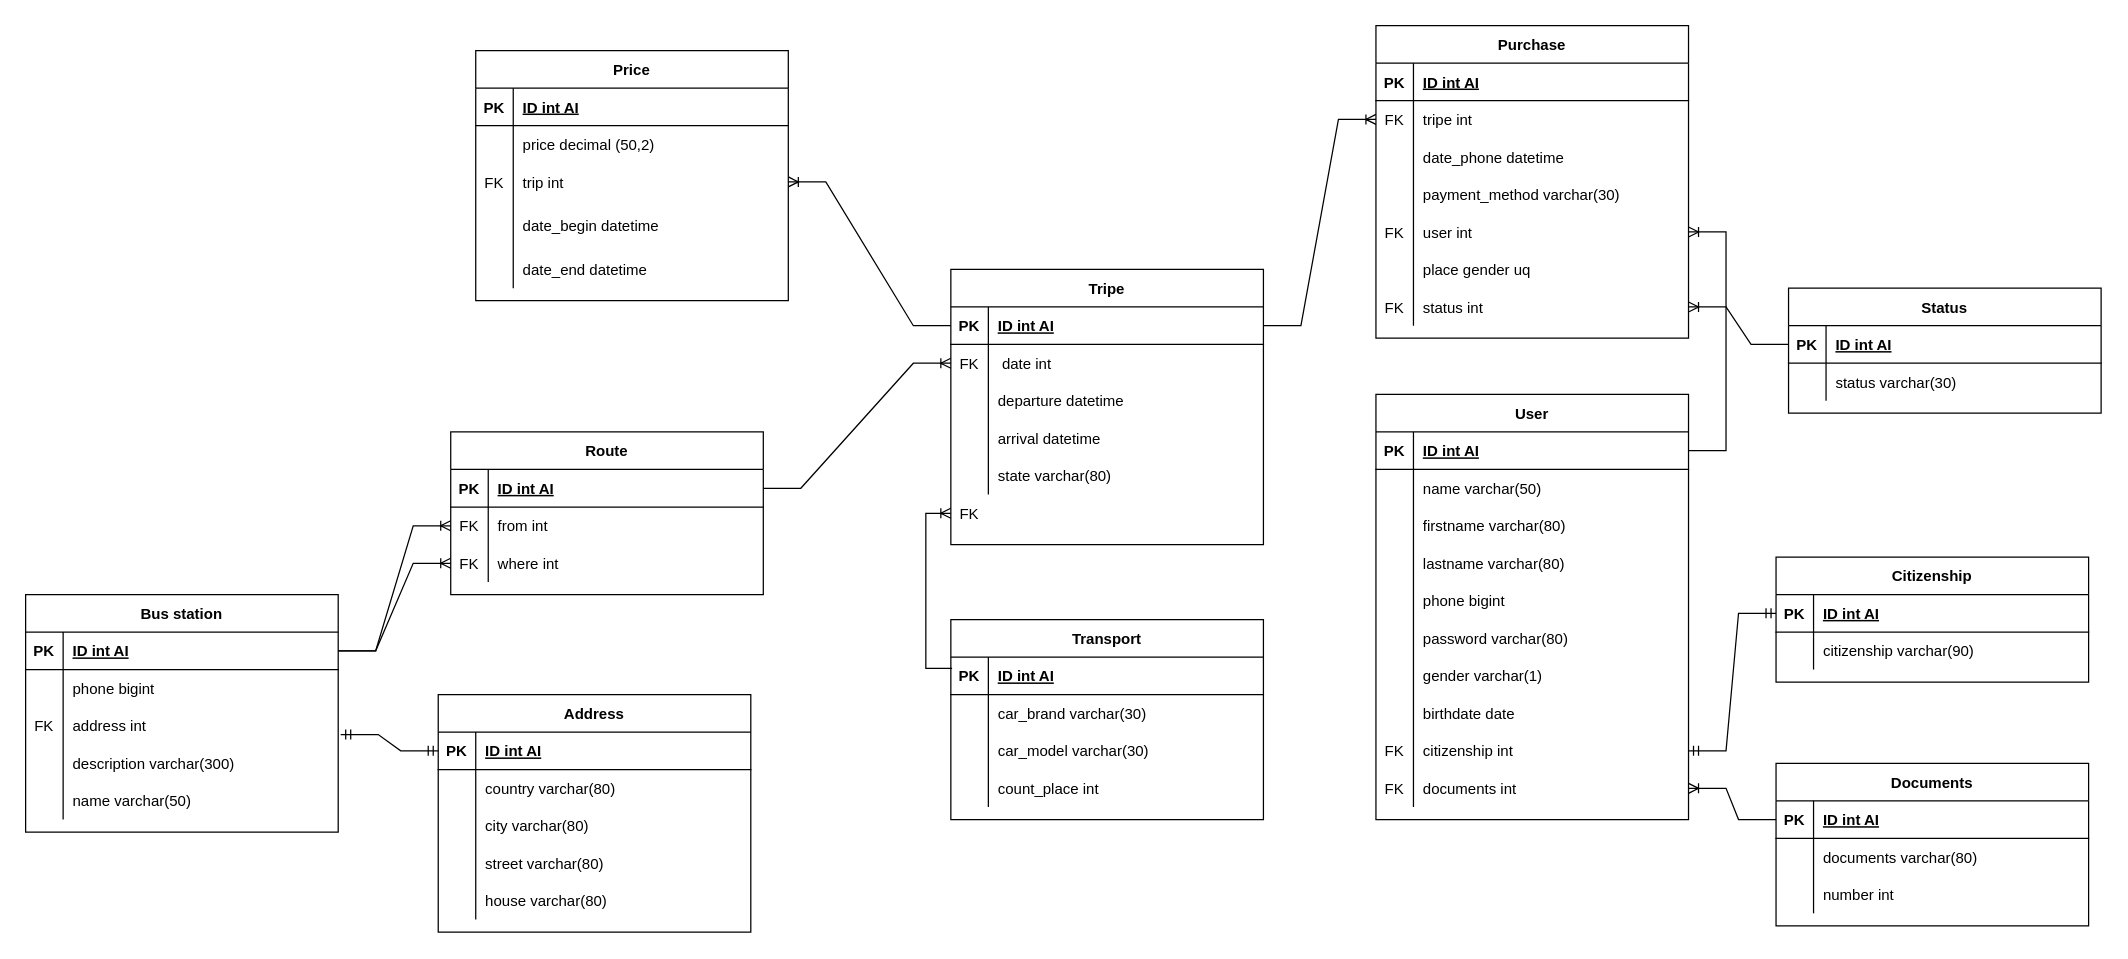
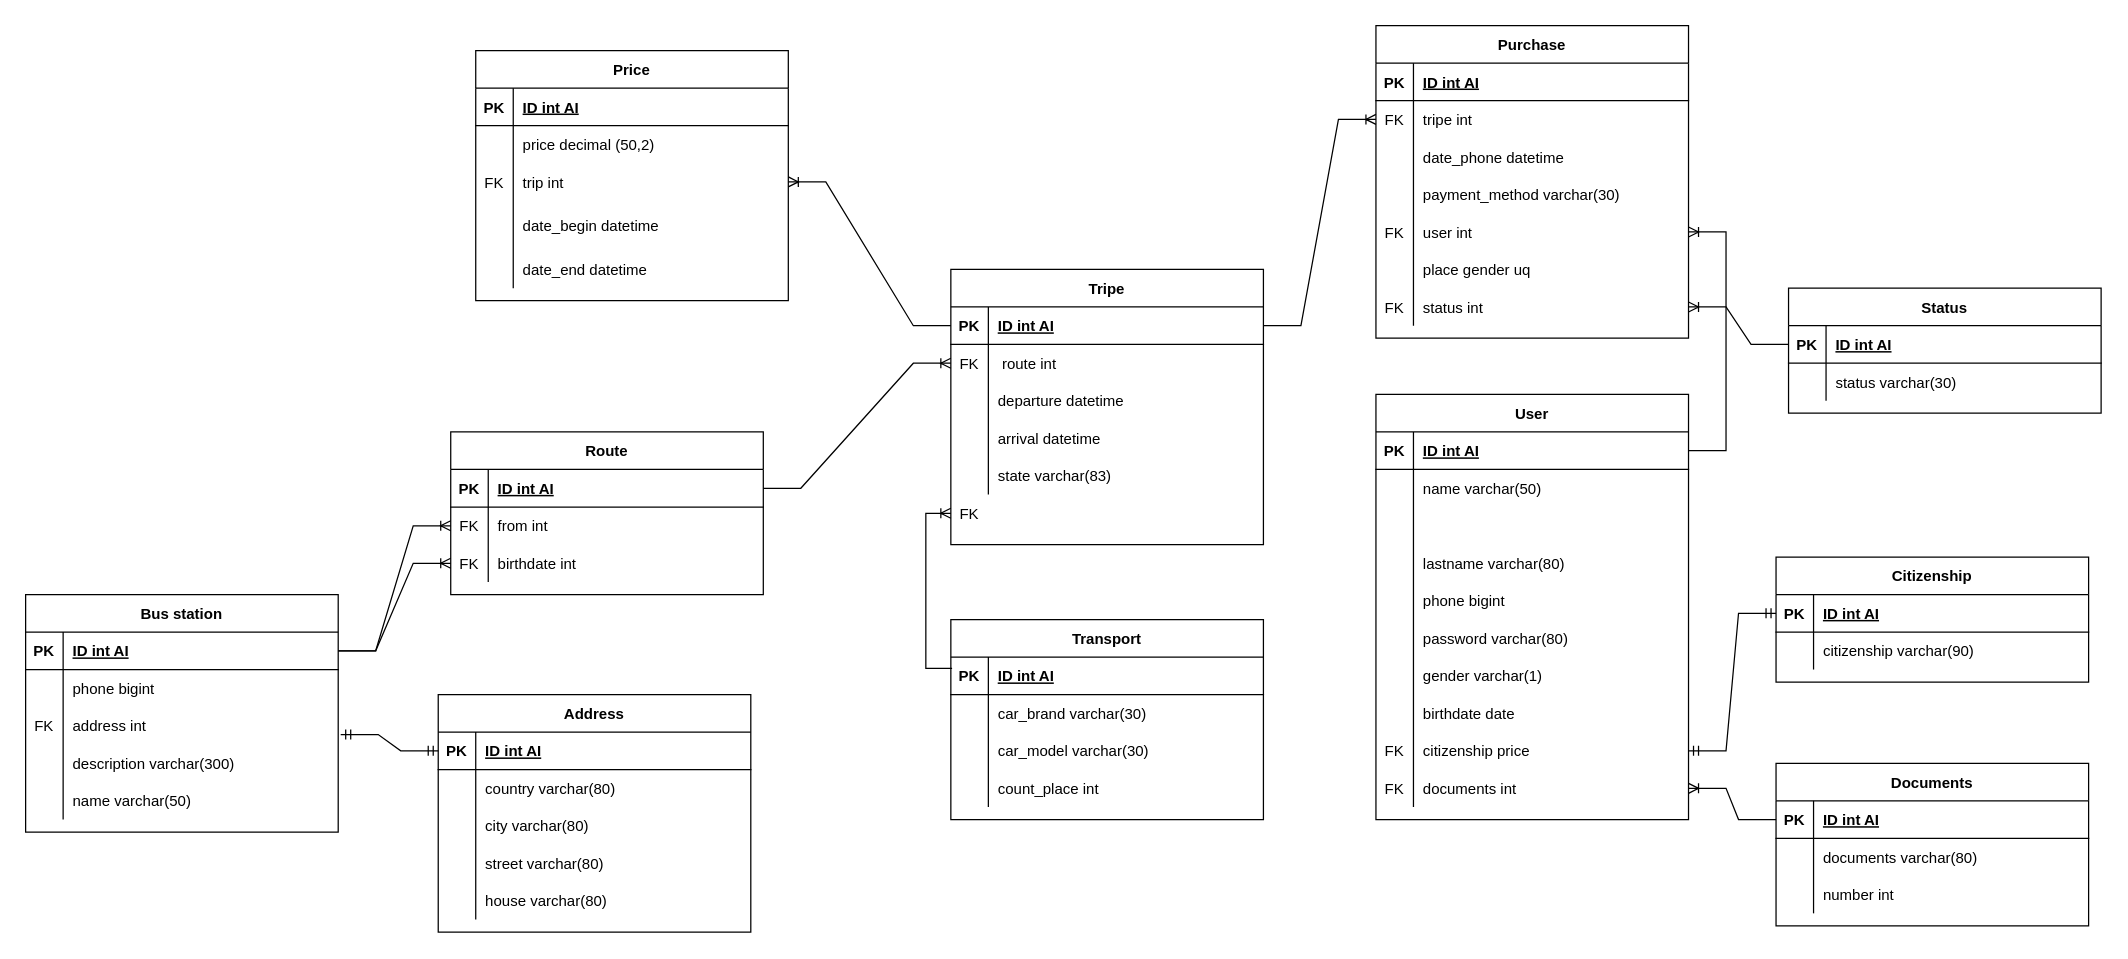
- <mxCell id="114" value=" date int" style="shape=partialRectangle;overflow=hidden;connectable=0;fillColor=none;top=0;left=0;bottom=0;right=0;align=left;spacingLeft=6;" parent="112" vertex="1"><mxGeometry x="30" width="220" height="30" as="geometry"><mxRectangle width="220" height="30" as="alternateBounds" /></mxGeometry></mxCell>
+ <mxCell id="114" value=" route int" style="shape=partialRectangle;overflow=hidden;connectable=0;fillColor=none;top=0;left=0;bottom=0;right=0;align=left;spacingLeft=6;" parent="112" vertex="1"><mxGeometry x="30" width="220" height="30" as="geometry"><mxRectangle width="220" height="30" as="alternateBounds" /></mxGeometry></mxCell>
- <mxCell id="123" value="state varchar(80)" style="shape=partialRectangle;overflow=hidden;connectable=0;fillColor=none;top=0;left=0;bottom=0;right=0;align=left;spacingLeft=6;" parent="121" vertex="1"><mxGeometry x="30" width="220" height="30" as="geometry"><mxRectangle width="220" height="30" as="alternateBounds" /></mxGeometry></mxCell>
+ <mxCell id="123" value="state varchar(83)" style="shape=partialRectangle;overflow=hidden;connectable=0;fillColor=none;top=0;left=0;bottom=0;right=0;align=left;spacingLeft=6;" parent="121" vertex="1"><mxGeometry x="30" width="220" height="30" as="geometry"><mxRectangle width="220" height="30" as="alternateBounds" /></mxGeometry></mxCell>
- <mxCell id="69" value="firstname varchar(80)" style="shape=partialRectangle;overflow=hidden;connectable=0;fillColor=none;top=0;left=0;bottom=0;right=0;align=left;spacingLeft=6;" parent="67" vertex="1"><mxGeometry x="30" width="220" height="30" as="geometry"><mxRectangle width="220" height="30" as="alternateBounds" /></mxGeometry></mxCell>
- <mxCell id="11" value="where int" style="shape=partialRectangle;overflow=hidden;connectable=0;fillColor=none;top=0;left=0;bottom=0;right=0;align=left;spacingLeft=6;" parent="9" vertex="1"><mxGeometry x="30" width="220" height="30" as="geometry"><mxRectangle width="220" height="30" as="alternateBounds" /></mxGeometry></mxCell>
+ <mxCell id="11" value="birthdate int" style="shape=partialRectangle;overflow=hidden;connectable=0;fillColor=none;top=0;left=0;bottom=0;right=0;align=left;spacingLeft=6;" parent="9" vertex="1"><mxGeometry x="30" width="220" height="30" as="geometry"><mxRectangle width="220" height="30" as="alternateBounds" /></mxGeometry></mxCell>
- <mxCell id="87" value="citizenship int" style="shape=partialRectangle;overflow=hidden;connectable=0;fillColor=none;top=0;left=0;bottom=0;right=0;align=left;spacingLeft=6;" parent="85" vertex="1"><mxGeometry x="30" width="220" height="30" as="geometry"><mxRectangle width="220" height="30" as="alternateBounds" /></mxGeometry></mxCell>
+ <mxCell id="87" value="citizenship price" style="shape=partialRectangle;overflow=hidden;connectable=0;fillColor=none;top=0;left=0;bottom=0;right=0;align=left;spacingLeft=6;" parent="85" vertex="1"><mxGeometry x="30" width="220" height="30" as="geometry"><mxRectangle width="220" height="30" as="alternateBounds" /></mxGeometry></mxCell>
